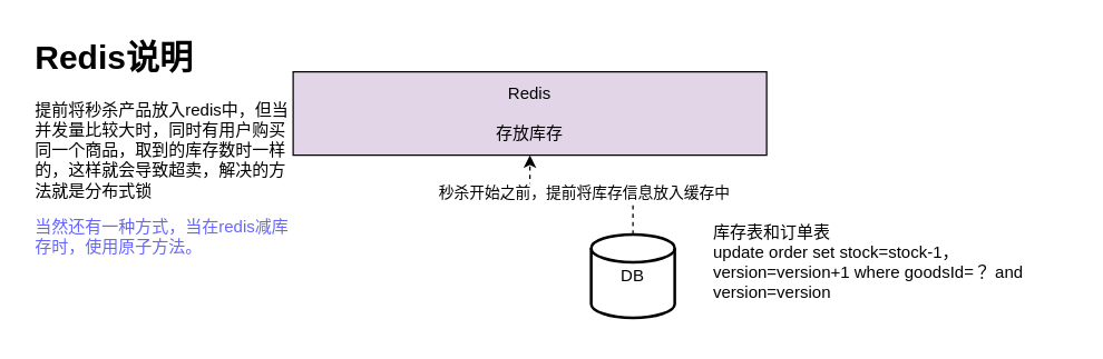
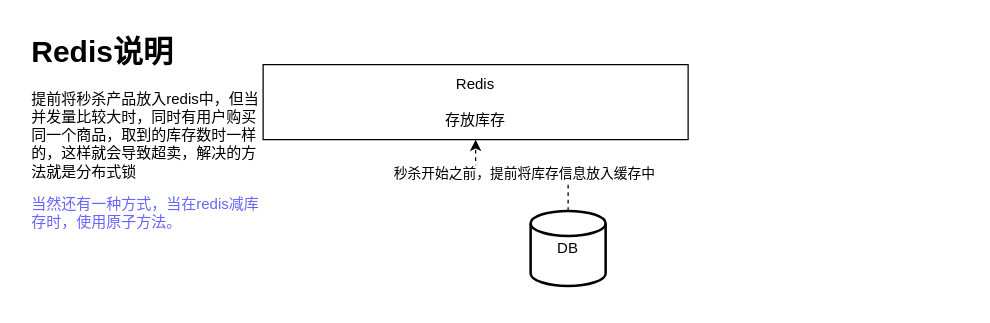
- <mxCell id="6" value="Redis&lt;br&gt;&lt;br&gt;存放库存" style="rounded=0;whiteSpace=wrap;html=1;fillColor=#e1d5e7;" vertex="1" parent="1"><mxGeometry x="210" y="51" width="340" height="60" as="geometry" /></mxCell>
+ <mxCell id="6" value="Redis&lt;br&gt;&lt;br&gt;存放库存" style="rounded=0;whiteSpace=wrap;html=1;" vertex="1" parent="1"><mxGeometry x="210" y="51" width="340" height="60" as="geometry" /></mxCell>
- <mxCell id="5" value="库存表和订单表&lt;br&gt;update order set stock=stock-1，version=version+1 where goodsId=？ and version=version" style="text;html=1;strokeColor=none;fillColor=none;align=left;verticalAlign=middle;whiteSpace=wrap;rounded=0;labelPosition=center;verticalLabelPosition=middle;" vertex="1" parent="1"><mxGeometry x="510" y="140.5" width="260" height="95" as="geometry" /></mxCell>
